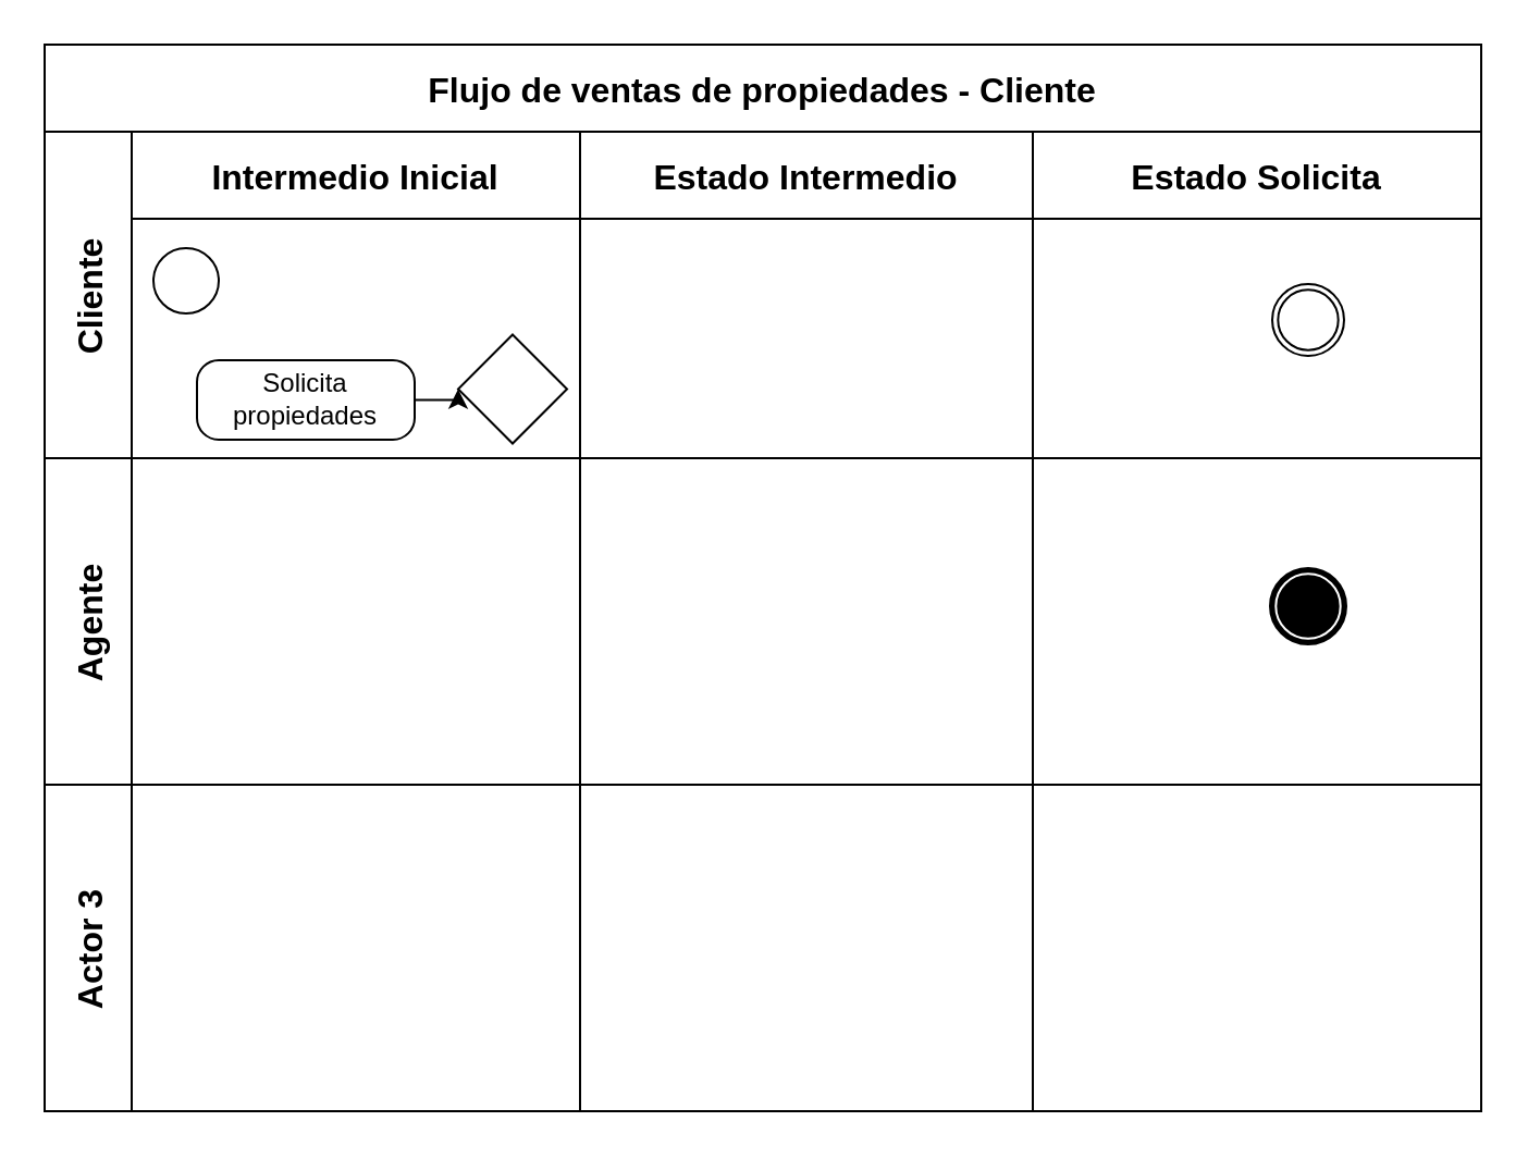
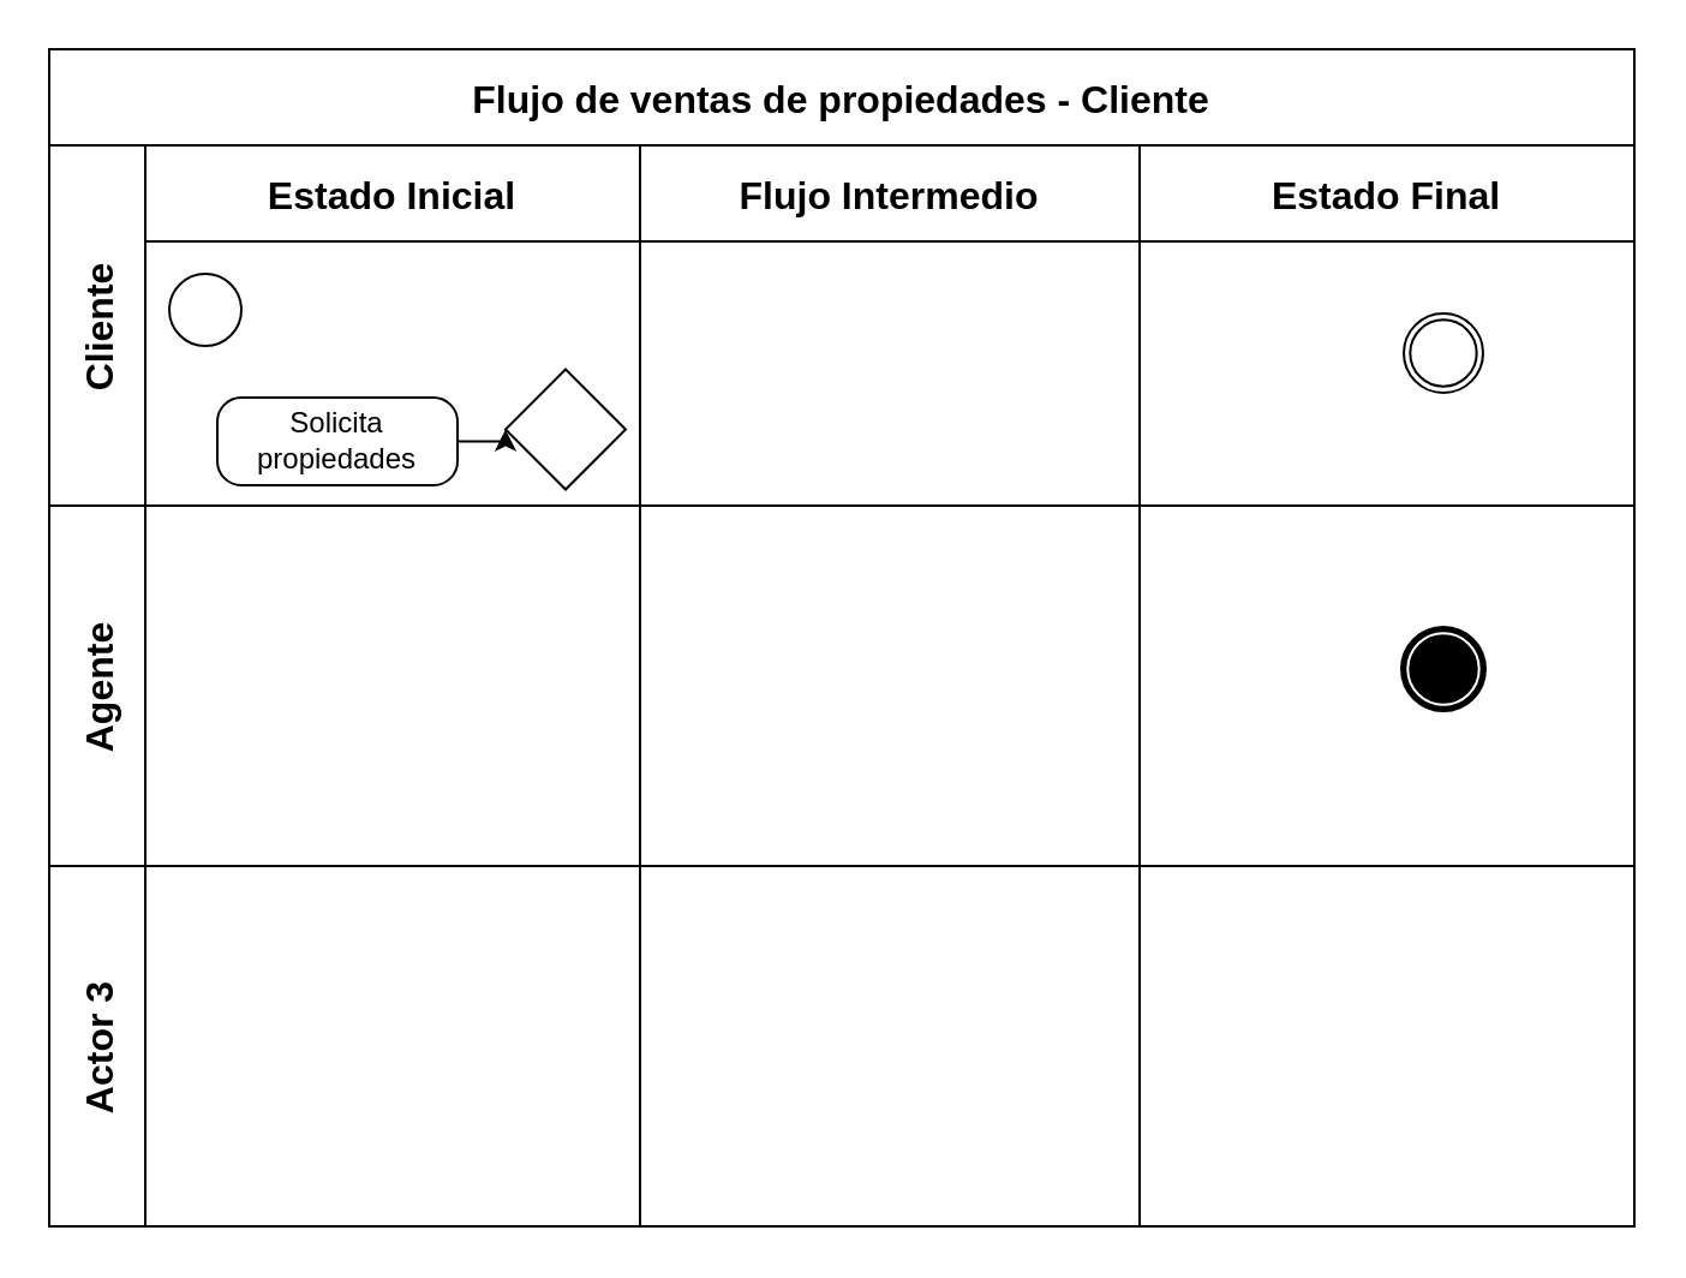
- <mxCell id="4" value="Intermedio Inicial" style="swimlane;swimlaneHead=0;swimlaneBody=0;fontStyle=1;strokeColor=inherit;connectable=0;fillColor=none;startSize=40;collapsible=0;recursiveResize=0;expand=0;fontSize=16;" vertex="1" parent="3"><mxGeometry x="40" width="206" height="150" as="geometry"><mxRectangle width="206" height="150" as="alternateBounds" /></mxGeometry></mxCell>
+ <mxCell id="4" value="Estado Inicial" style="swimlane;swimlaneHead=0;swimlaneBody=0;fontStyle=1;strokeColor=inherit;connectable=0;fillColor=none;startSize=40;collapsible=0;recursiveResize=0;expand=0;fontSize=16;" vertex="1" parent="3"><mxGeometry x="40" width="206" height="150" as="geometry"><mxRectangle width="206" height="150" as="alternateBounds" /></mxGeometry></mxCell>
- <mxCell id="9" value="Estado Intermedio" style="swimlane;swimlaneHead=0;swimlaneBody=0;fontStyle=1;strokeColor=inherit;connectable=0;fillColor=none;startSize=40;collapsible=0;recursiveResize=0;expand=0;fontSize=16;" vertex="1" parent="3"><mxGeometry x="246" width="208" height="150" as="geometry"><mxRectangle width="208" height="150" as="alternateBounds" /></mxGeometry></mxCell>
+ <mxCell id="9" value="Flujo Intermedio" style="swimlane;swimlaneHead=0;swimlaneBody=0;fontStyle=1;strokeColor=inherit;connectable=0;fillColor=none;startSize=40;collapsible=0;recursiveResize=0;expand=0;fontSize=16;" vertex="1" parent="3"><mxGeometry x="246" width="208" height="150" as="geometry"><mxRectangle width="208" height="150" as="alternateBounds" /></mxGeometry></mxCell>
- <mxCell id="10" value="Estado Solicita" style="swimlane;swimlaneHead=0;swimlaneBody=0;fontStyle=1;strokeColor=inherit;connectable=0;fillColor=none;startSize=40;collapsible=0;recursiveResize=0;expand=0;fontSize=16;" vertex="1" parent="3"><mxGeometry x="454" width="206" height="150" as="geometry"><mxRectangle width="206" height="150" as="alternateBounds" /></mxGeometry></mxCell>
+ <mxCell id="10" value="Estado Final" style="swimlane;swimlaneHead=0;swimlaneBody=0;fontStyle=1;strokeColor=inherit;connectable=0;fillColor=none;startSize=40;collapsible=0;recursiveResize=0;expand=0;fontSize=16;" vertex="1" parent="3"><mxGeometry x="454" width="206" height="150" as="geometry"><mxRectangle width="206" height="150" as="alternateBounds" /></mxGeometry></mxCell>
